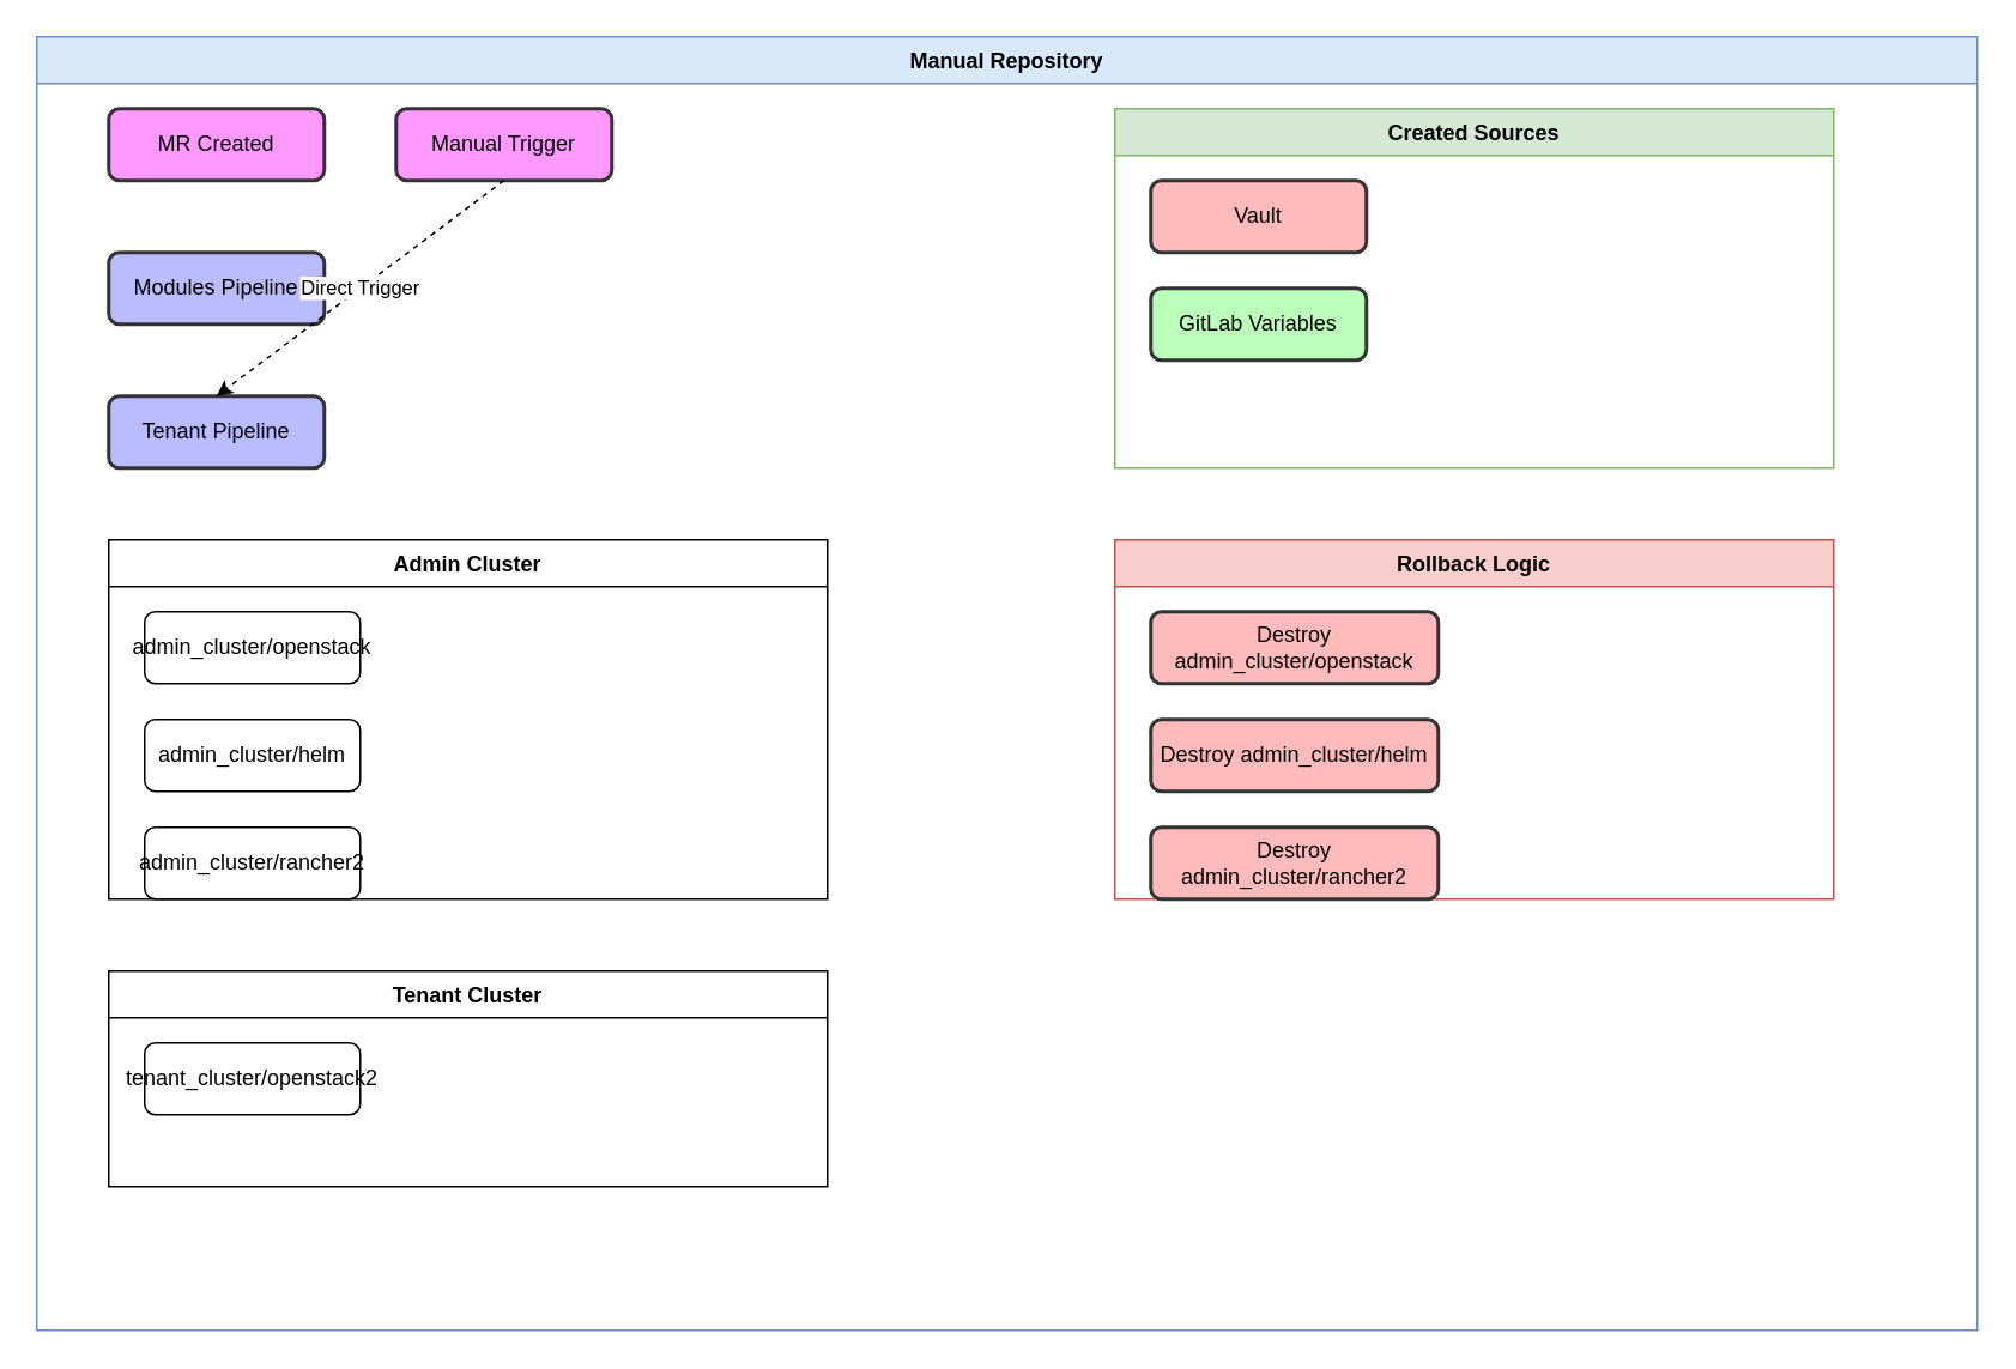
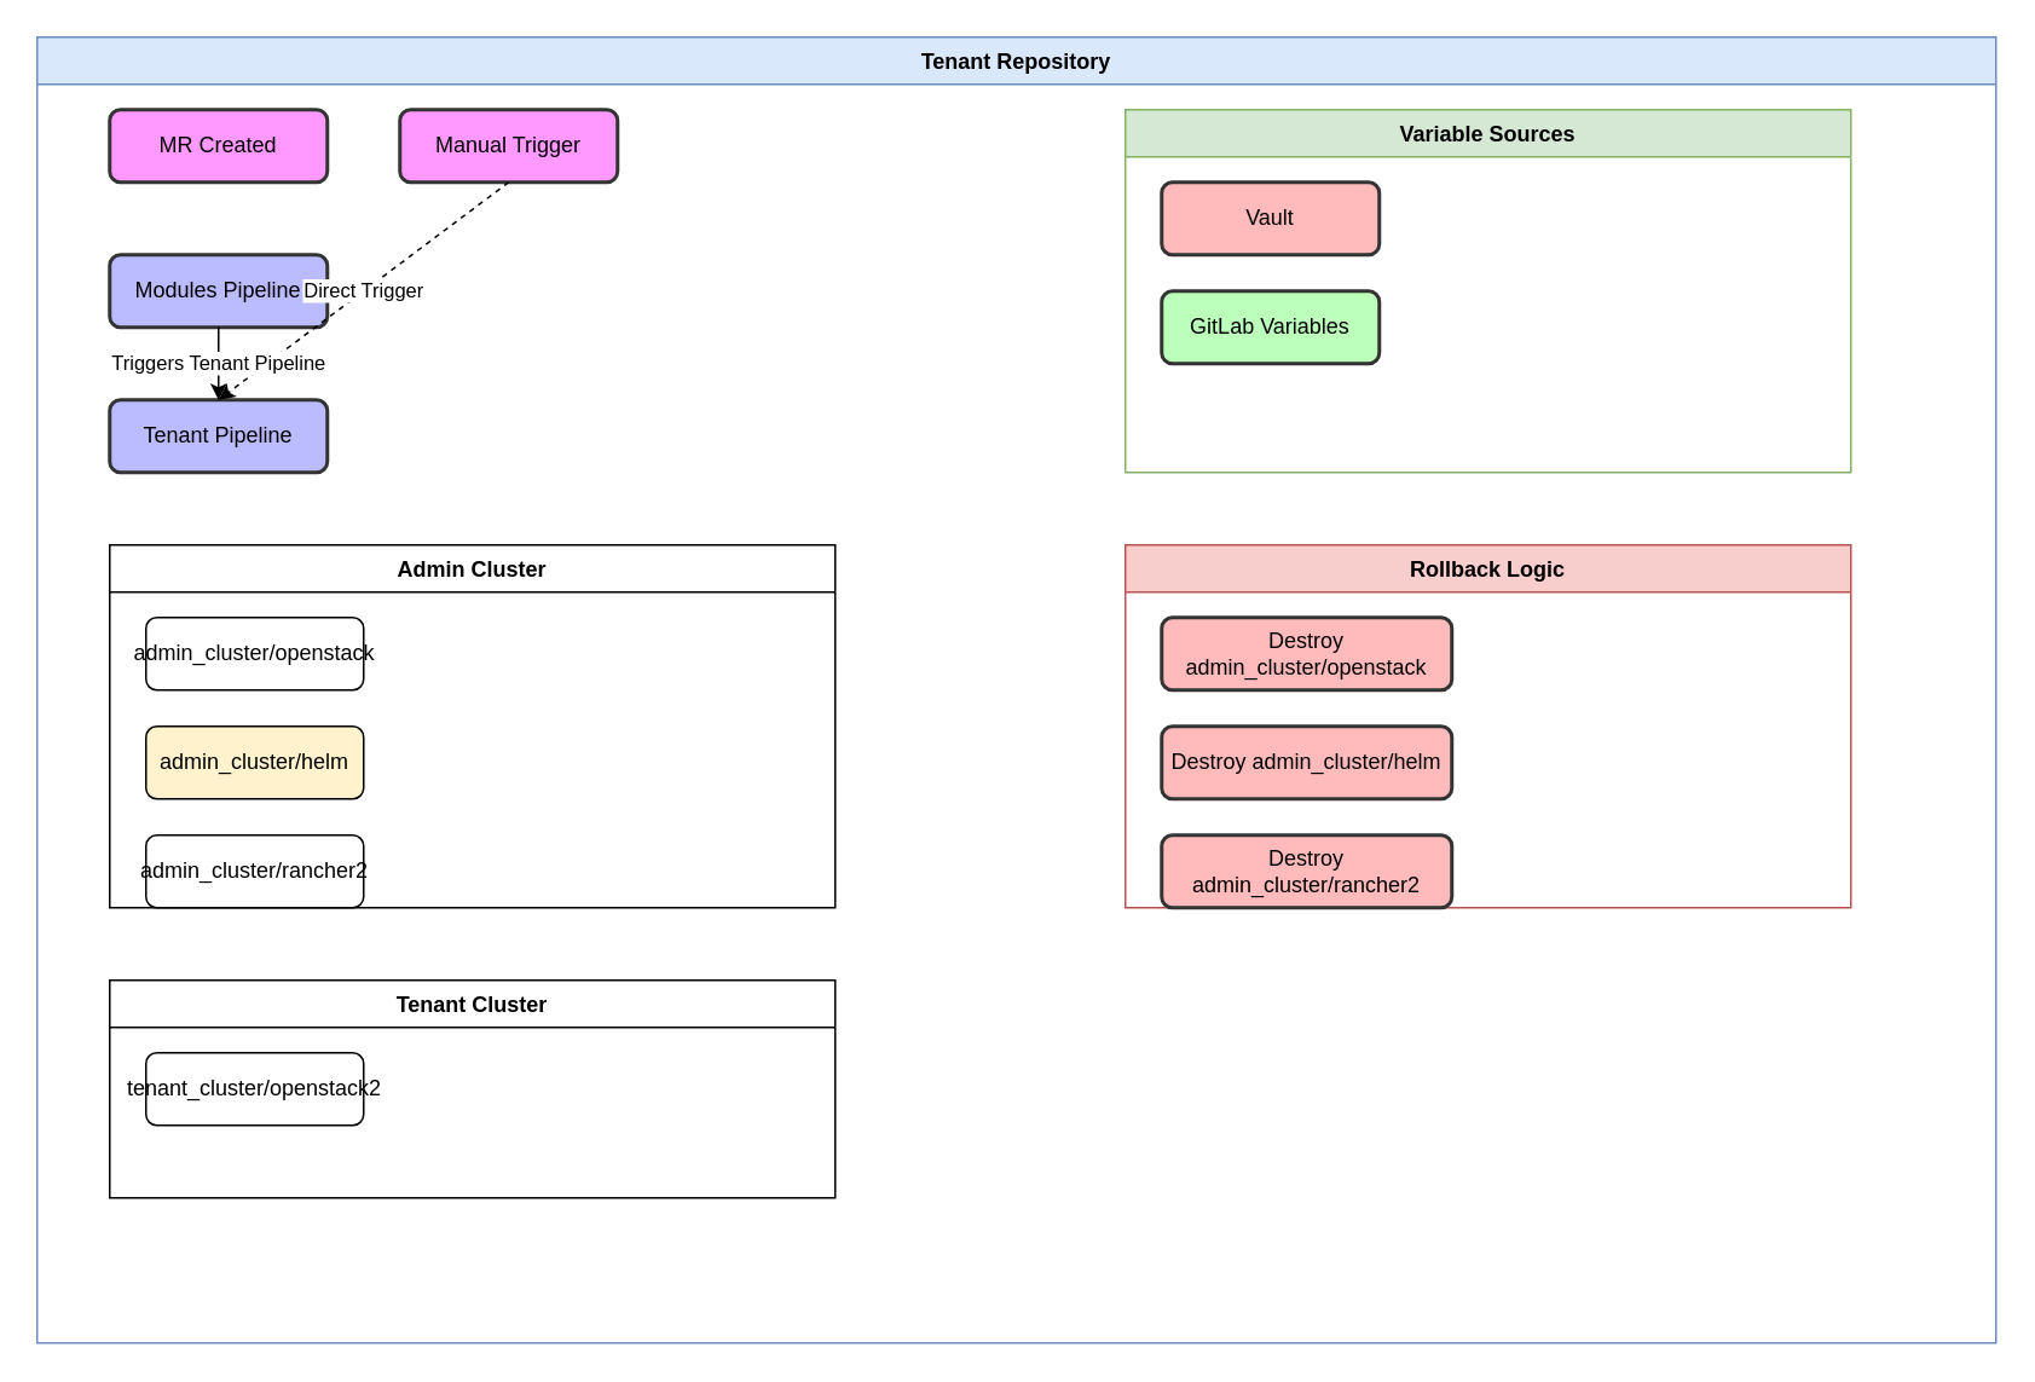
- <mxCell id="2" value="Manual Repository" style="swimlane;fontStyle=1;align=center;verticalAlign=top;childLayout=stackLayout;horizontal=1;startSize=26;horizontalStack=0;resizeParent=1;resizeParentMax=0;resizeLast=0;collapsible=1;marginBottom=0;fillColor=#dae8fc;strokeColor=#6c8ebf;" vertex="1" parent="1"><mxGeometry x="20" y="20" width="1080" height="720" as="geometry" /></mxCell>
+ <mxCell id="2" value="Tenant Repository" style="swimlane;fontStyle=1;align=center;verticalAlign=top;childLayout=stackLayout;horizontal=1;startSize=26;horizontalStack=0;resizeParent=1;resizeParentMax=0;resizeLast=0;collapsible=1;marginBottom=0;fillColor=#dae8fc;strokeColor=#6c8ebf;" vertex="1" parent="1"><mxGeometry x="20" y="20" width="1080" height="720" as="geometry" /></mxCell>
- <mxCell id="13" value="Created Sources" style="swimlane;fontStyle=1;align=center;verticalAlign=top;childLayout=stackLayout;horizontal=1;startSize=26;horizontalStack=0;resizeParent=1;resizeParentMax=0;resizeLast=0;collapsible=1;marginBottom=0;fillColor=#d5e8d4;strokeColor=#82b366;" vertex="1" parent="2"><mxGeometry x="600" y="40" width="400" height="200" as="geometry" /></mxCell>
+ <mxCell id="13" value="Variable Sources" style="swimlane;fontStyle=1;align=center;verticalAlign=top;childLayout=stackLayout;horizontal=1;startSize=26;horizontalStack=0;resizeParent=1;resizeParentMax=0;resizeLast=0;collapsible=1;marginBottom=0;fillColor=#d5e8d4;strokeColor=#82b366;" vertex="1" parent="2"><mxGeometry x="600" y="40" width="400" height="200" as="geometry" /></mxCell>
+ <mxCell id="21" value="Triggers Tenant Pipeline" style="endArrow=classic;html=1;exitX=0.5;exitY=1;exitDx=0;exitDy=0;entryX=0.5;entryY=0;entryDx=0;entryDy=0;" edge="1" parent="2" source="5" target="6"><mxGeometry width="50" height="50" relative="1" as="geometry"><mxPoint x="100" y="170" as="sourcePoint" /><mxPoint x="100" y="190" as="targetPoint" /></mxGeometry></mxCell>
- <mxCell id="9" value="admin_cluster/helm" style="rounded=1;whiteSpace=wrap;html=1;" vertex="1" parent="7"><mxGeometry x="20" y="100" width="120" height="40" as="geometry" /></mxCell>
+ <mxCell id="9" value="admin_cluster/helm" style="rounded=1;whiteSpace=wrap;html=1;fillColor=#fff2cc;" vertex="1" parent="7"><mxGeometry x="20" y="100" width="120" height="40" as="geometry" /></mxCell>
